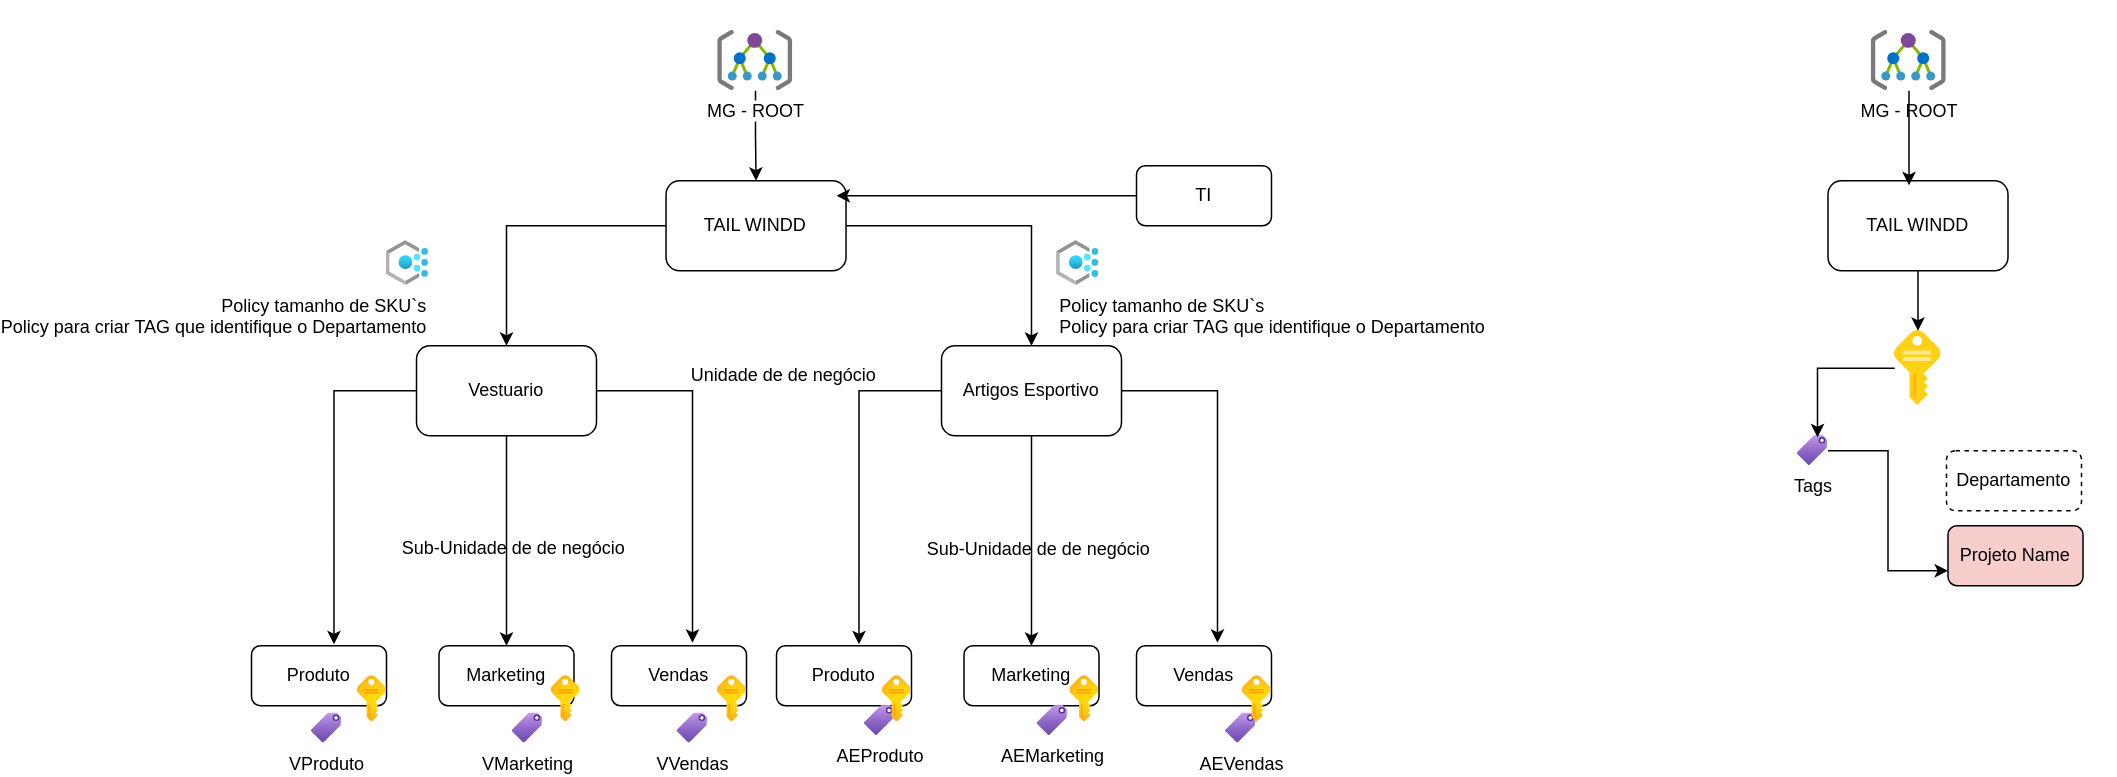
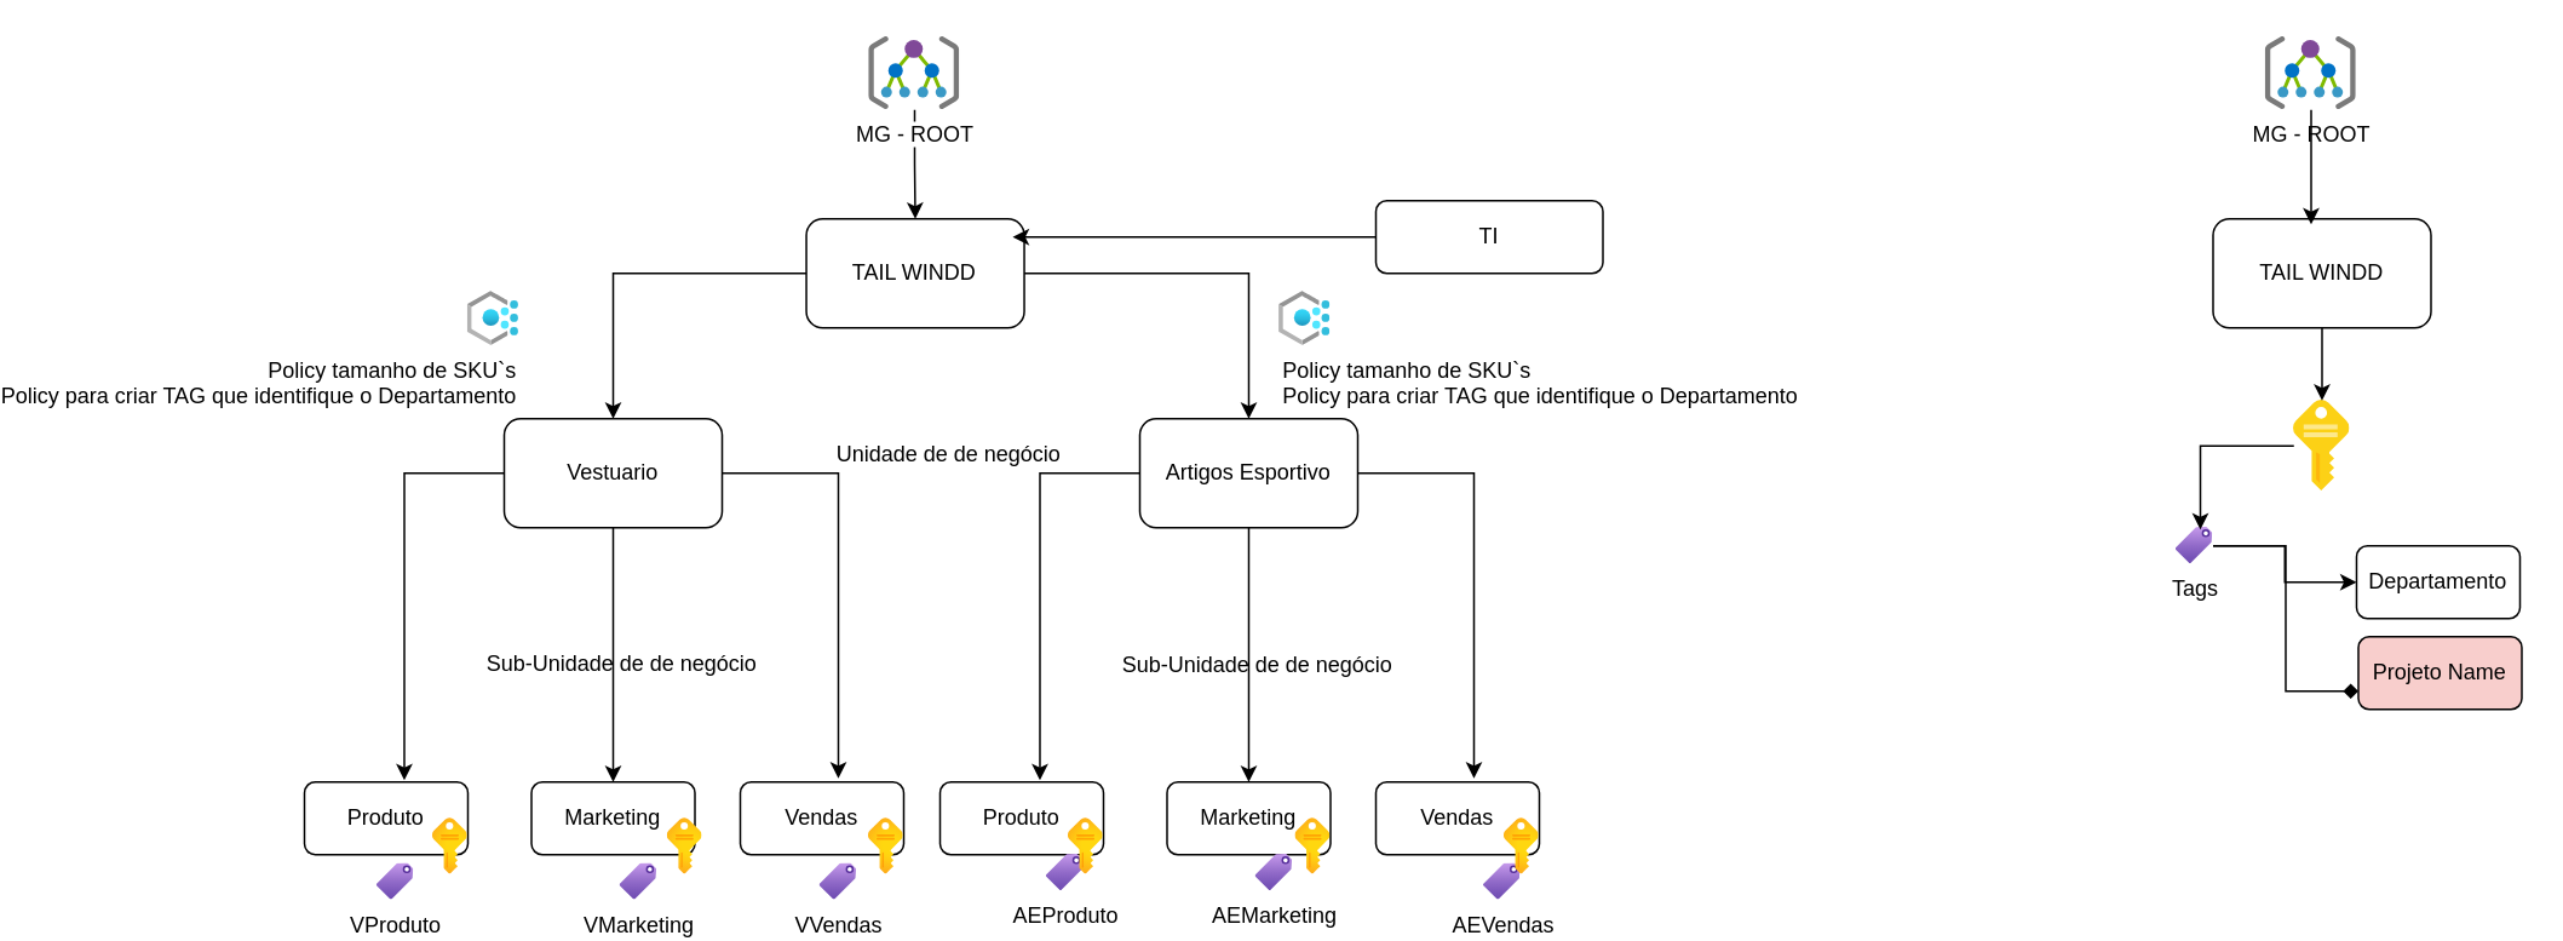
- <mxCell id="47" value="TI" style="rounded=1;whiteSpace=wrap;html=1;" vertex="1" parent="1"><mxGeometry x="610" y="110" width="90" height="40" as="geometry" /></mxCell>
+ <mxCell id="47" value="TI" style="rounded=1;whiteSpace=wrap;html=1;" vertex="1" parent="1"><mxGeometry x="610" y="110" width="125" height="40" as="geometry" /></mxCell>
+ <mxCell id="38" style="edgeStyle=orthogonalEdgeStyle;rounded=0;orthogonalLoop=1;jettySize=auto;html=1;entryX=0;entryY=0.5;entryDx=0;entryDy=0;" edge="1" parent="1" source="40" target="43"><mxGeometry relative="1" as="geometry" /></mxCell>
- <mxCell id="43" value="Departamento" style="rounded=1;whiteSpace=wrap;html=1;dashed=1;" vertex="1" parent="1"><mxGeometry x="1150" y="300" width="90" height="40" as="geometry" /></mxCell>
+ <mxCell id="43" value="Departamento" style="rounded=1;whiteSpace=wrap;html=1;" vertex="1" parent="1"><mxGeometry x="1150" y="300" width="90" height="40" as="geometry" /></mxCell>
- <mxCell id="39" style="edgeStyle=orthogonalEdgeStyle;rounded=0;orthogonalLoop=1;jettySize=auto;html=1;entryX=0;entryY=0.75;entryDx=0;entryDy=0;" edge="1" parent="1" source="40" target="42"><mxGeometry relative="1" as="geometry" /></mxCell>
+ <mxCell id="39" style="edgeStyle=orthogonalEdgeStyle;rounded=0;orthogonalLoop=1;jettySize=auto;html=1;entryX=0;entryY=0.75;entryDx=0;entryDy=0;endArrow=diamond;" edge="1" parent="1" source="40" target="42"><mxGeometry relative="1" as="geometry" /></mxCell>
